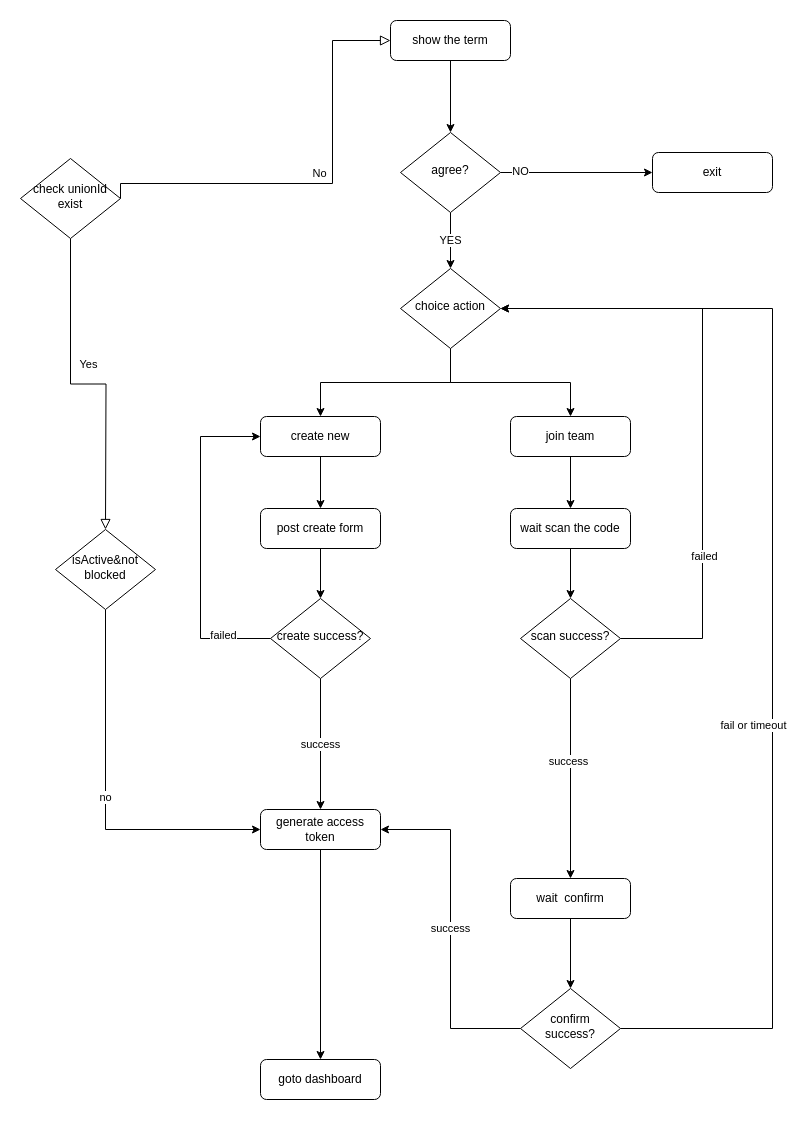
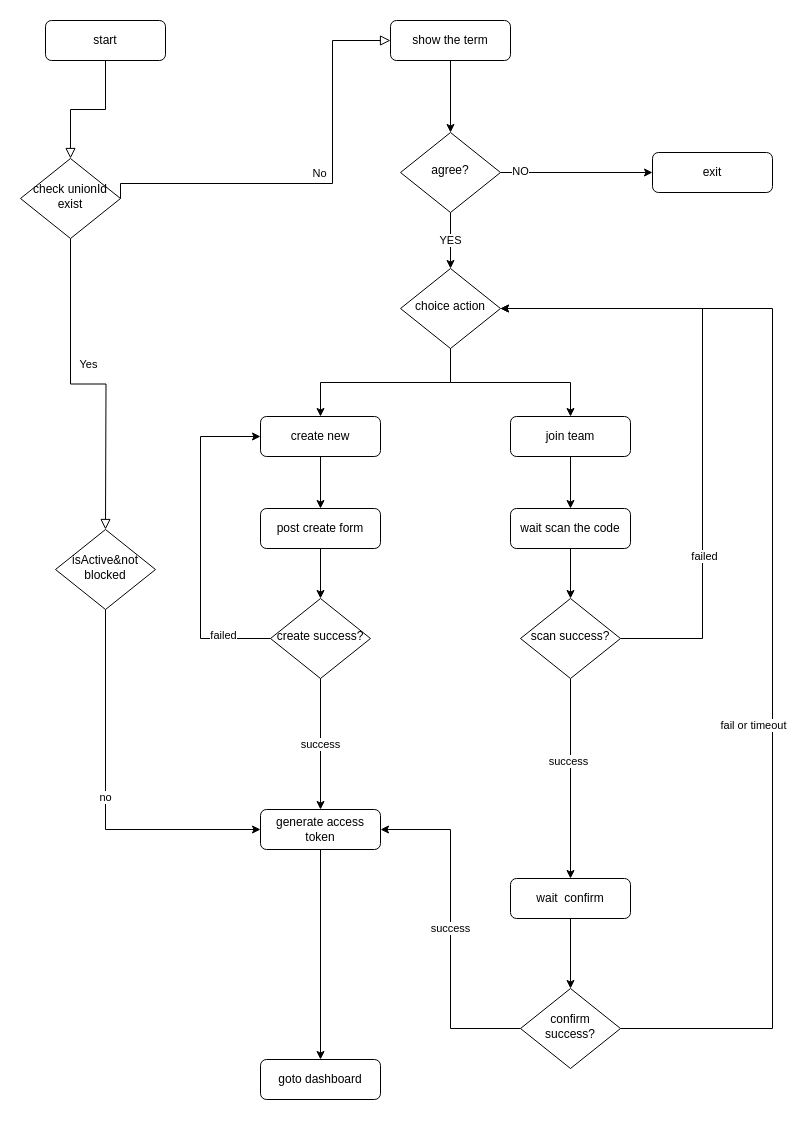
+ <mxCell id="3" value="start" style="rounded=1;whiteSpace=wrap;html=1;fontSize=12;glass=0;strokeWidth=1;shadow=0;" parent="1" vertex="1"><mxGeometry x="45" y="20" width="120" height="40" as="geometry" /></mxCell>
+ <mxCell id="2" value="" style="rounded=0;html=1;jettySize=auto;orthogonalLoop=1;fontSize=11;endArrow=block;endFill=0;endSize=8;strokeWidth=1;shadow=0;labelBackgroundColor=none;edgeStyle=orthogonalEdgeStyle;" parent="1" source="3" target="6" edge="1"><mxGeometry relative="1" as="geometry" /></mxCell>
